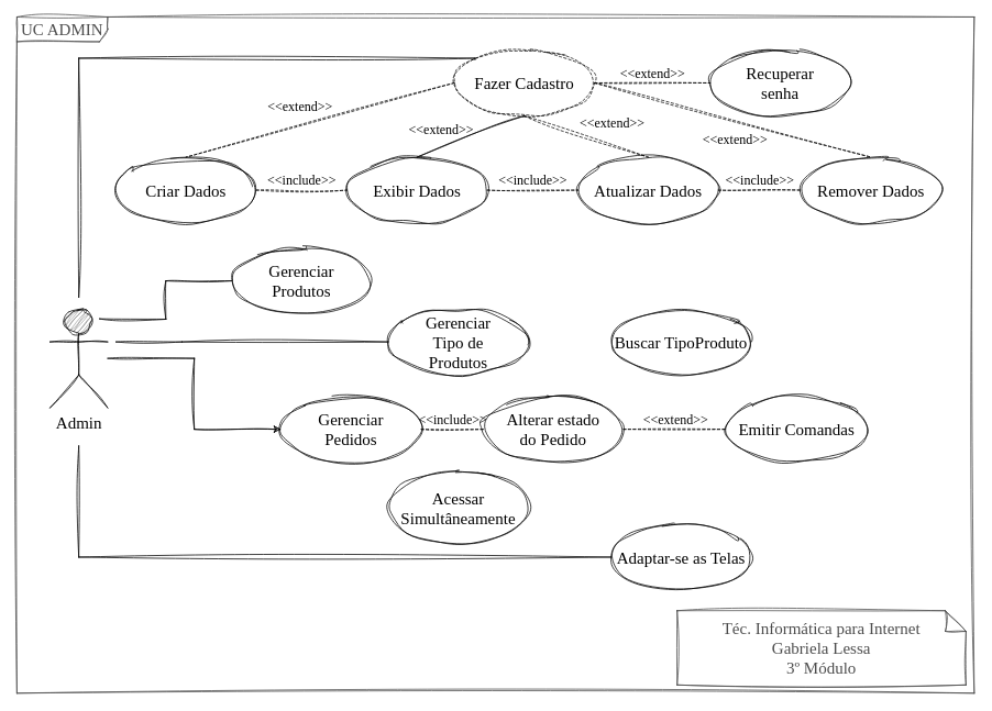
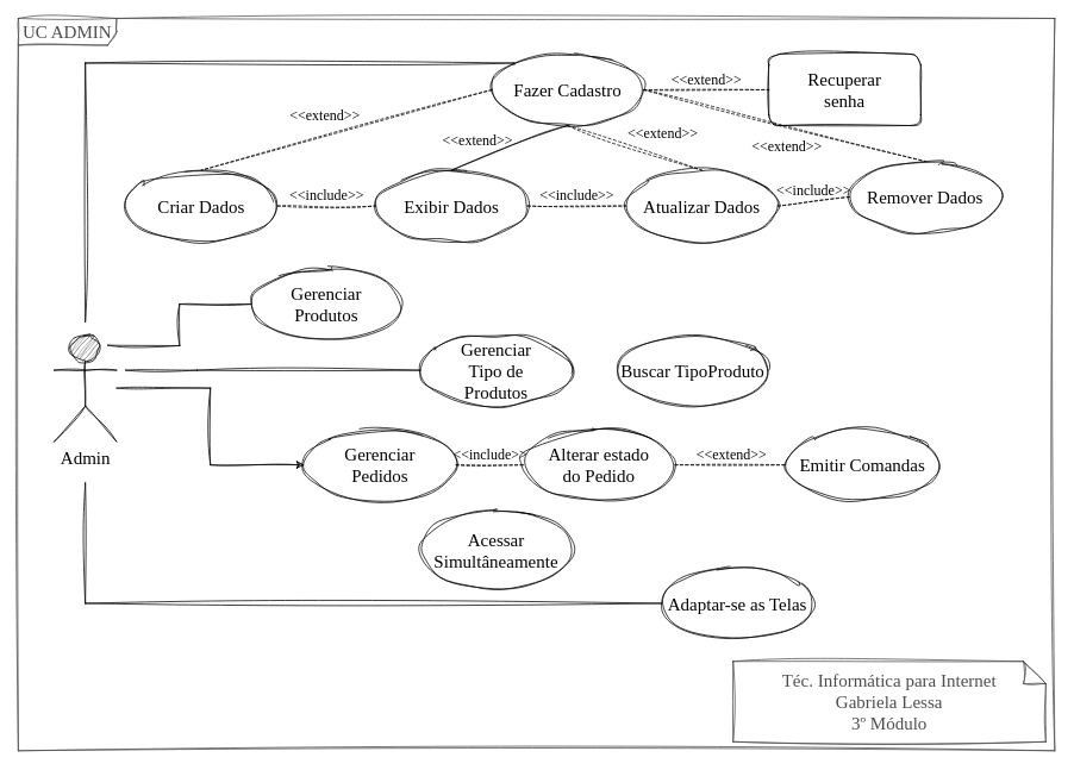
- <mxCell id="12" value="Fazer Cadastro" style="ellipse;whiteSpace=wrap;html=1;hachureGap=4;fontFamily=Architects Daughter;fontSource=https%3A%2F%2Ffonts.googleapis.com%2Fcss%3Ffamily%3DArchitects%2BDaughter;fontSize=20;fillColor=none;rounded=0;sketch=1;curveFitting=1;jiggle=2;dashed=1;" parent="1" vertex="1"><mxGeometry x="550" y="60" width="170" height="80" as="geometry" /></mxCell>
+ <mxCell id="12" value="Fazer Cadastro" style="ellipse;whiteSpace=wrap;html=1;hachureGap=4;fontFamily=Architects Daughter;fontSource=https%3A%2F%2Ffonts.googleapis.com%2Fcss%3Ffamily%3DArchitects%2BDaughter;fontSize=20;fillColor=none;rounded=0;sketch=1;curveFitting=1;jiggle=2;" parent="1" vertex="1"><mxGeometry x="550" y="60" width="170" height="80" as="geometry" /></mxCell>
- <mxCell id="18" value="Recuperar &lt;br&gt;senha" style="ellipse;whiteSpace=wrap;html=1;hachureGap=4;fontFamily=Architects Daughter;fontSource=https%3A%2F%2Ffonts.googleapis.com%2Fcss%3Ffamily%3DArchitects%2BDaughter;fontSize=20;fillColor=none;rounded=0;sketch=1;curveFitting=1;jiggle=2;" parent="1" vertex="1"><mxGeometry x="860" y="60" width="170" height="80" as="geometry" /></mxCell>
+ <mxCell id="18" value="Recuperar &lt;br&gt;senha" style="whiteSpace=wrap;html=1;hachureGap=4;fontFamily=Architects Daughter;fontSource=https%3A%2F%2Ffonts.googleapis.com%2Fcss%3Ffamily%3DArchitects%2BDaughter;fontSize=20;fillColor=none;sketch=1;curveFitting=1;jiggle=2;rounded=1;" parent="1" vertex="1"><mxGeometry x="860" y="60" width="170" height="80" as="geometry" /></mxCell>
- <mxCell id="16" value="Remover Dados" style="ellipse;whiteSpace=wrap;html=1;hachureGap=4;fontFamily=Architects Daughter;fontSource=https%3A%2F%2Ffonts.googleapis.com%2Fcss%3Ffamily%3DArchitects%2BDaughter;fontSize=20;fillColor=none;rounded=0;sketch=1;curveFitting=1;jiggle=2;" parent="1" vertex="1"><mxGeometry x="970" y="190" width="170" height="80" as="geometry" /></mxCell>
+ <mxCell id="16" value="Remover Dados" style="ellipse;whiteSpace=wrap;html=1;hachureGap=4;fontFamily=Architects Daughter;fontSource=https%3A%2F%2Ffonts.googleapis.com%2Fcss%3Ffamily%3DArchitects%2BDaughter;fontSize=20;fillColor=none;rounded=0;sketch=1;curveFitting=1;jiggle=2;" parent="1" vertex="1"><mxGeometry x="950" y="180" width="170" height="80" as="geometry" /></mxCell>
- <mxCell id="21" value="Buscar TipoProduto" style="ellipse;whiteSpace=wrap;html=1;hachureGap=4;fontFamily=Architects Daughter;fontSource=https%3A%2F%2Ffonts.googleapis.com%2Fcss%3Ffamily%3DArchitects%2BDaughter;fontSize=20;fillColor=none;rounded=0;sketch=1;curveFitting=1;jiggle=2;" parent="1" vertex="1"><mxGeometry x="740" y="374" width="170" height="80" as="geometry" /></mxCell>
+ <mxCell id="21" value="Buscar TipoProduto" style="ellipse;whiteSpace=wrap;html=1;hachureGap=4;fontFamily=Architects Daughter;fontSource=https%3A%2F%2Ffonts.googleapis.com%2Fcss%3Ffamily%3DArchitects%2BDaughter;fontSize=20;fillColor=none;rounded=0;sketch=1;curveFitting=1;jiggle=2;" parent="1" vertex="1"><mxGeometry x="690" y="374" width="170" height="80" as="geometry" /></mxCell>
